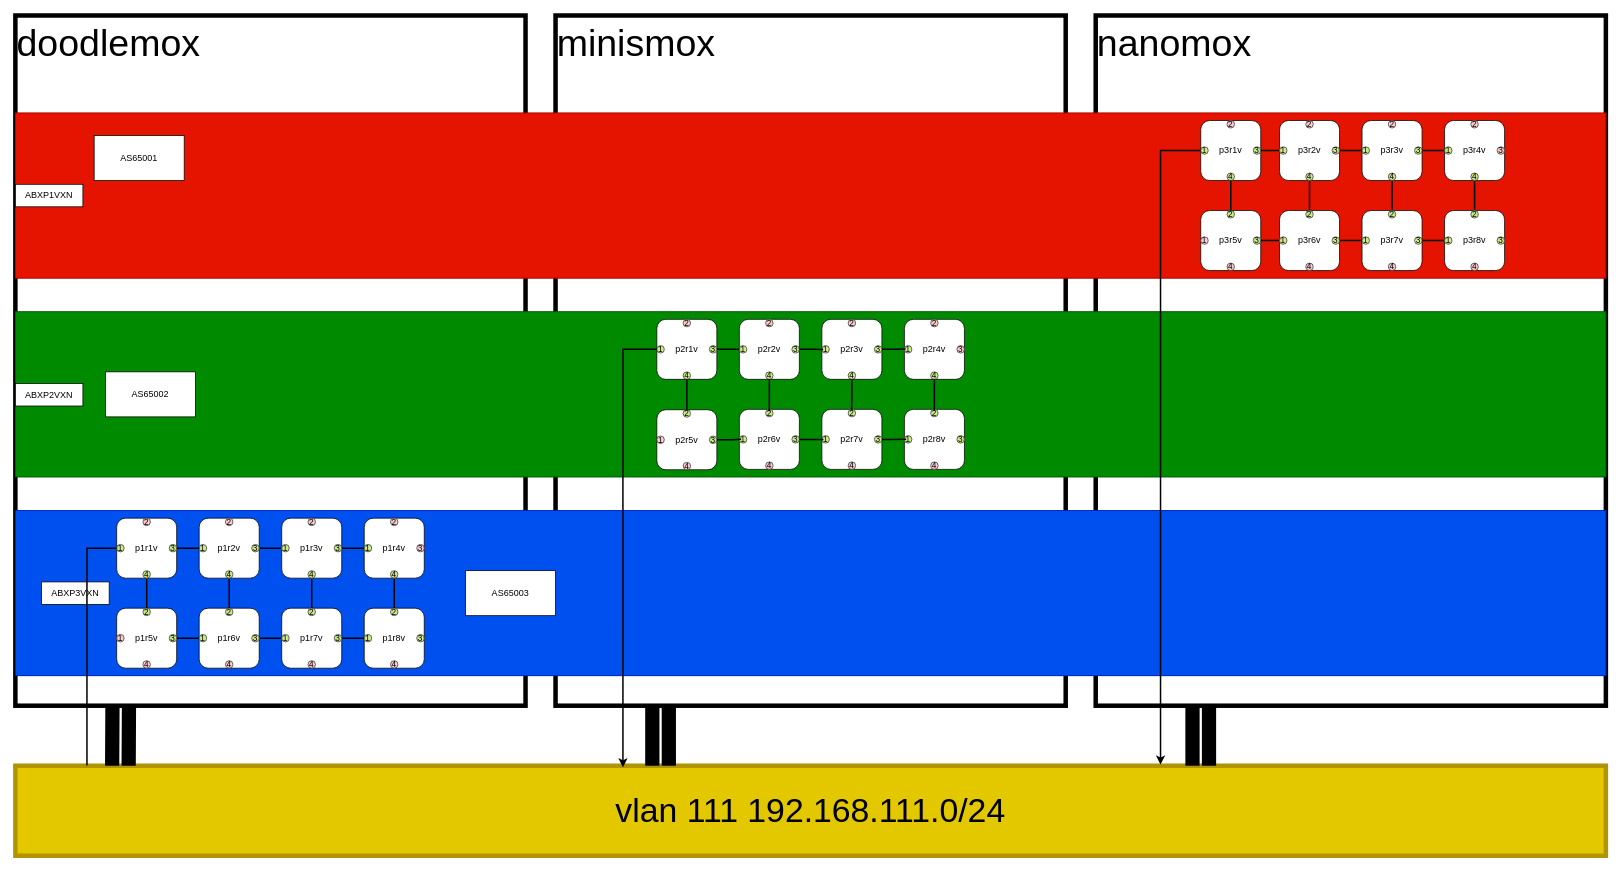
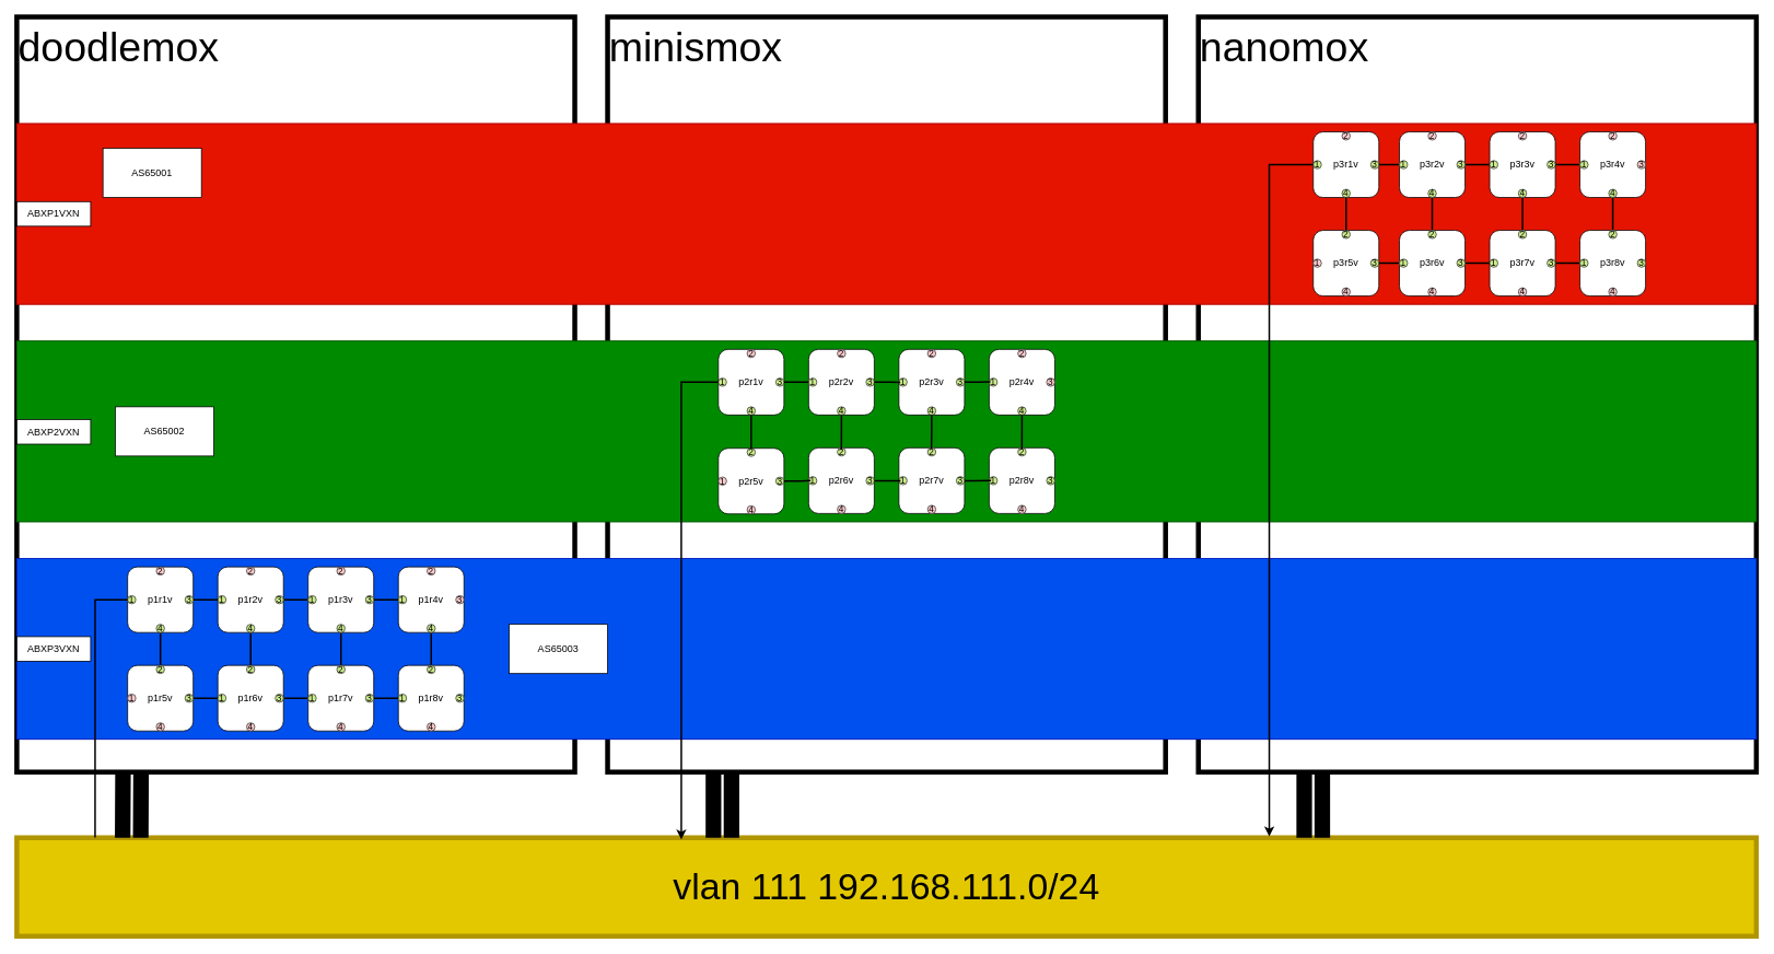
- <mxCell id="38" value="ABXP3VXN" style="rounded=0;whiteSpace=wrap;html=1;" parent="36" vertex="1"><mxGeometry x="35" y="95" width="90" height="30" as="geometry" /></mxCell>
+ <mxCell id="38" value="ABXP3VXN" style="rounded=0;whiteSpace=wrap;html=1;" parent="36" vertex="1"><mxGeometry y="95" width="90" height="30" as="geometry" /></mxCell>
